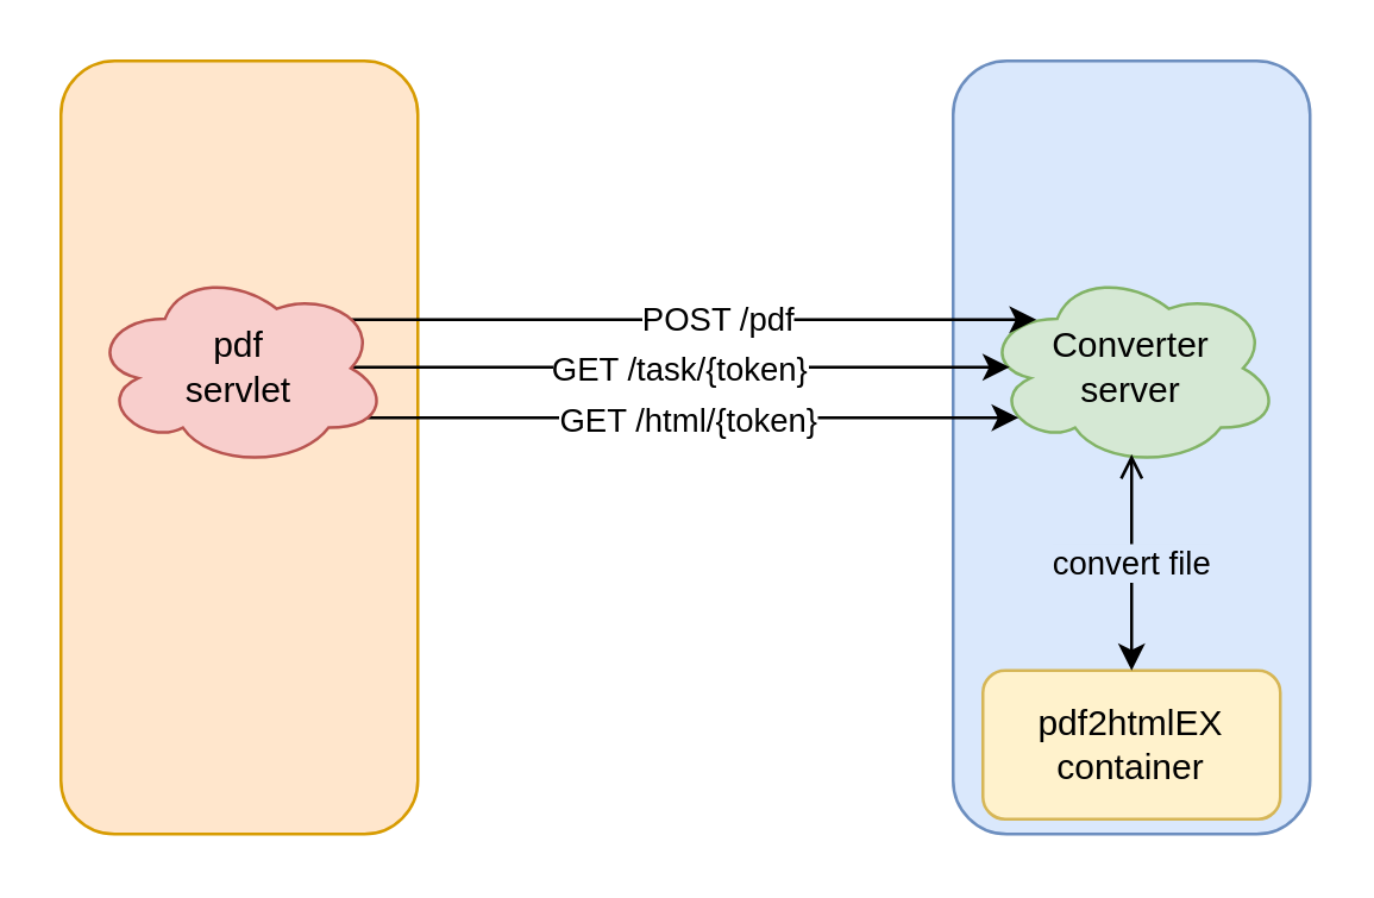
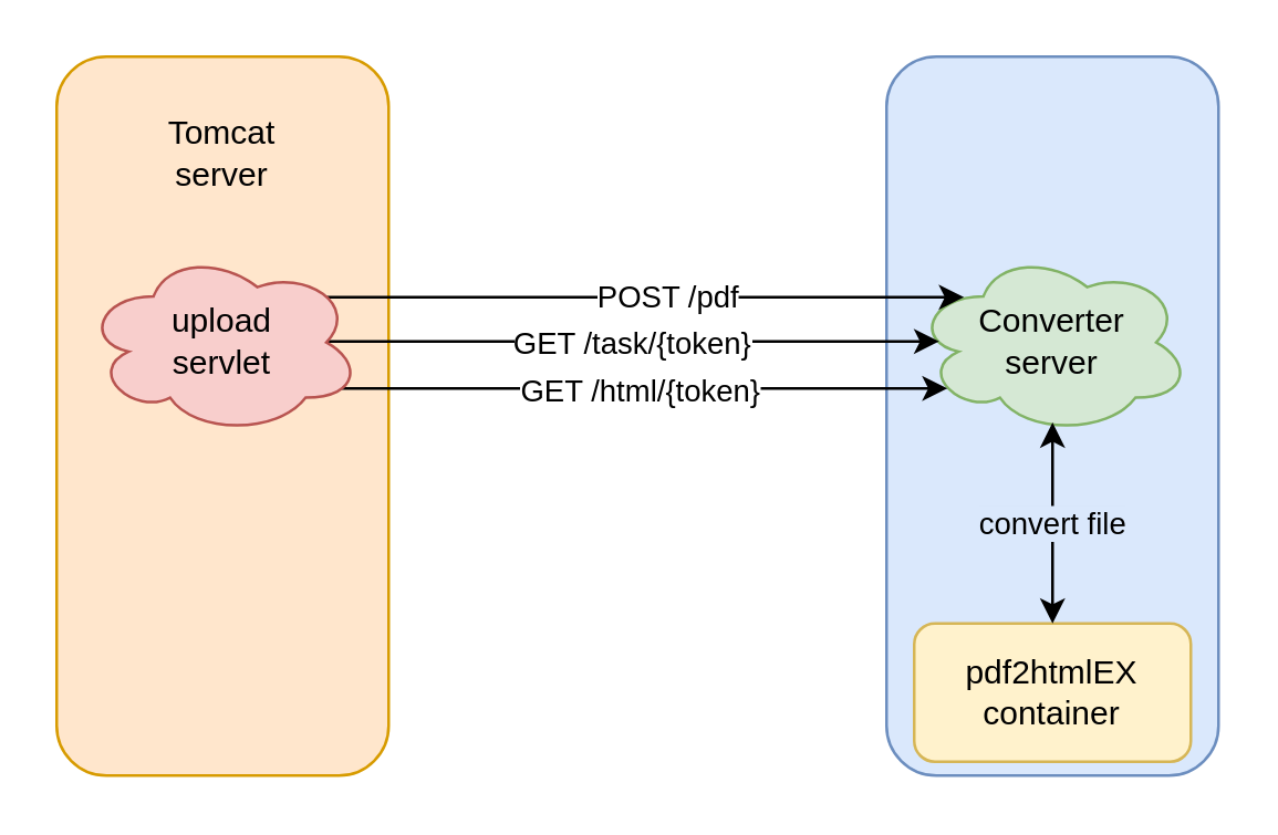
+ <mxCell id="11" value="Tomcat server" style="text;html=1;strokeColor=none;fillColor=none;align=center;verticalAlign=middle;whiteSpace=wrap;rounded=0;" parent="1" vertex="1"><mxGeometry x="50" y="40" width="60" height="30" as="geometry" /></mxCell>
- <mxCell id="9" value="pdf&lt;br&gt;servlet" style="ellipse;shape=cloud;whiteSpace=wrap;html=1;fillColor=#f8cecc;strokeColor=#b85450;" parent="1" vertex="1"><mxGeometry x="30" y="90" width="100" height="66.66" as="geometry" /></mxCell>
+ <mxCell id="9" value="upload&lt;br&gt;servlet" style="ellipse;shape=cloud;whiteSpace=wrap;html=1;fillColor=#f8cecc;strokeColor=#b85450;" parent="1" vertex="1"><mxGeometry x="30" y="90" width="100" height="66.66" as="geometry" /></mxCell>
- <mxCell id="10" value="&lt;span style=&quot;&quot;&gt;convert file&lt;/span&gt;" style="endArrow=open;startArrow=classic;html=1;rounded=0;exitX=0.5;exitY=0;exitDx=0;exitDy=0;entryX=0.5;entryY=0.935;entryDx=0;entryDy=0;entryPerimeter=0;labelBackgroundColor=#DAE8FC;labelBorderColor=none;fontColor=default;" parent="1" source="4" target="5" edge="1"><mxGeometry width="50" height="50" relative="1" as="geometry"><mxPoint x="340" y="206.66" as="sourcePoint" /><mxPoint x="380" y="160" as="targetPoint" /></mxGeometry></mxCell>
+ <mxCell id="10" value="&lt;span style=&quot;&quot;&gt;convert file&lt;/span&gt;" style="endArrow=classic;startArrow=classic;html=1;rounded=0;exitX=0.5;exitY=0;exitDx=0;exitDy=0;entryX=0.5;entryY=0.935;entryDx=0;entryDy=0;entryPerimeter=0;labelBackgroundColor=#DAE8FC;labelBorderColor=none;fontColor=default;" parent="1" source="4" target="5" edge="1"><mxGeometry width="50" height="50" relative="1" as="geometry"><mxPoint x="340" y="206.66" as="sourcePoint" /><mxPoint x="380" y="160" as="targetPoint" /></mxGeometry></mxCell>
